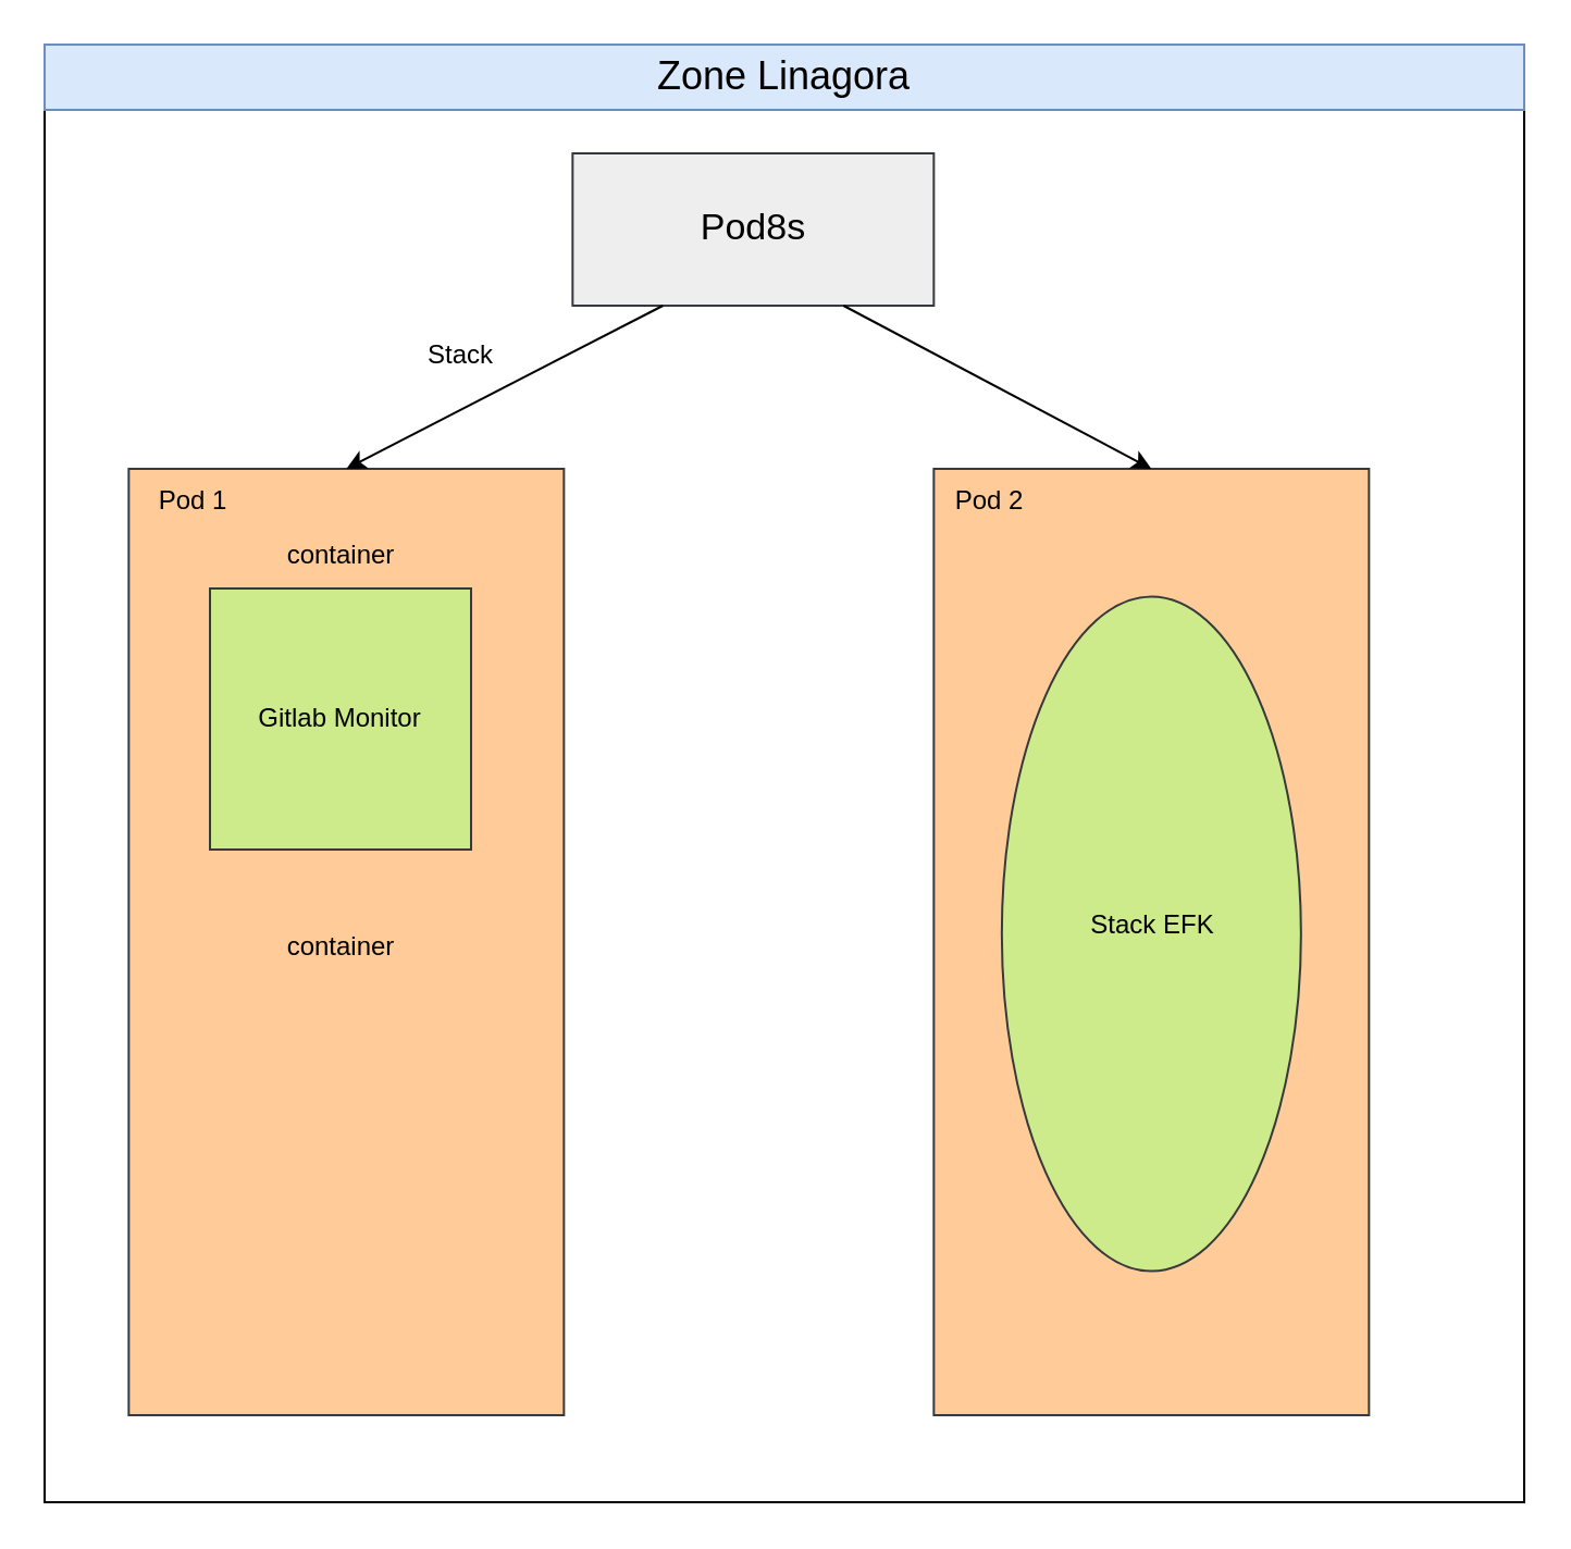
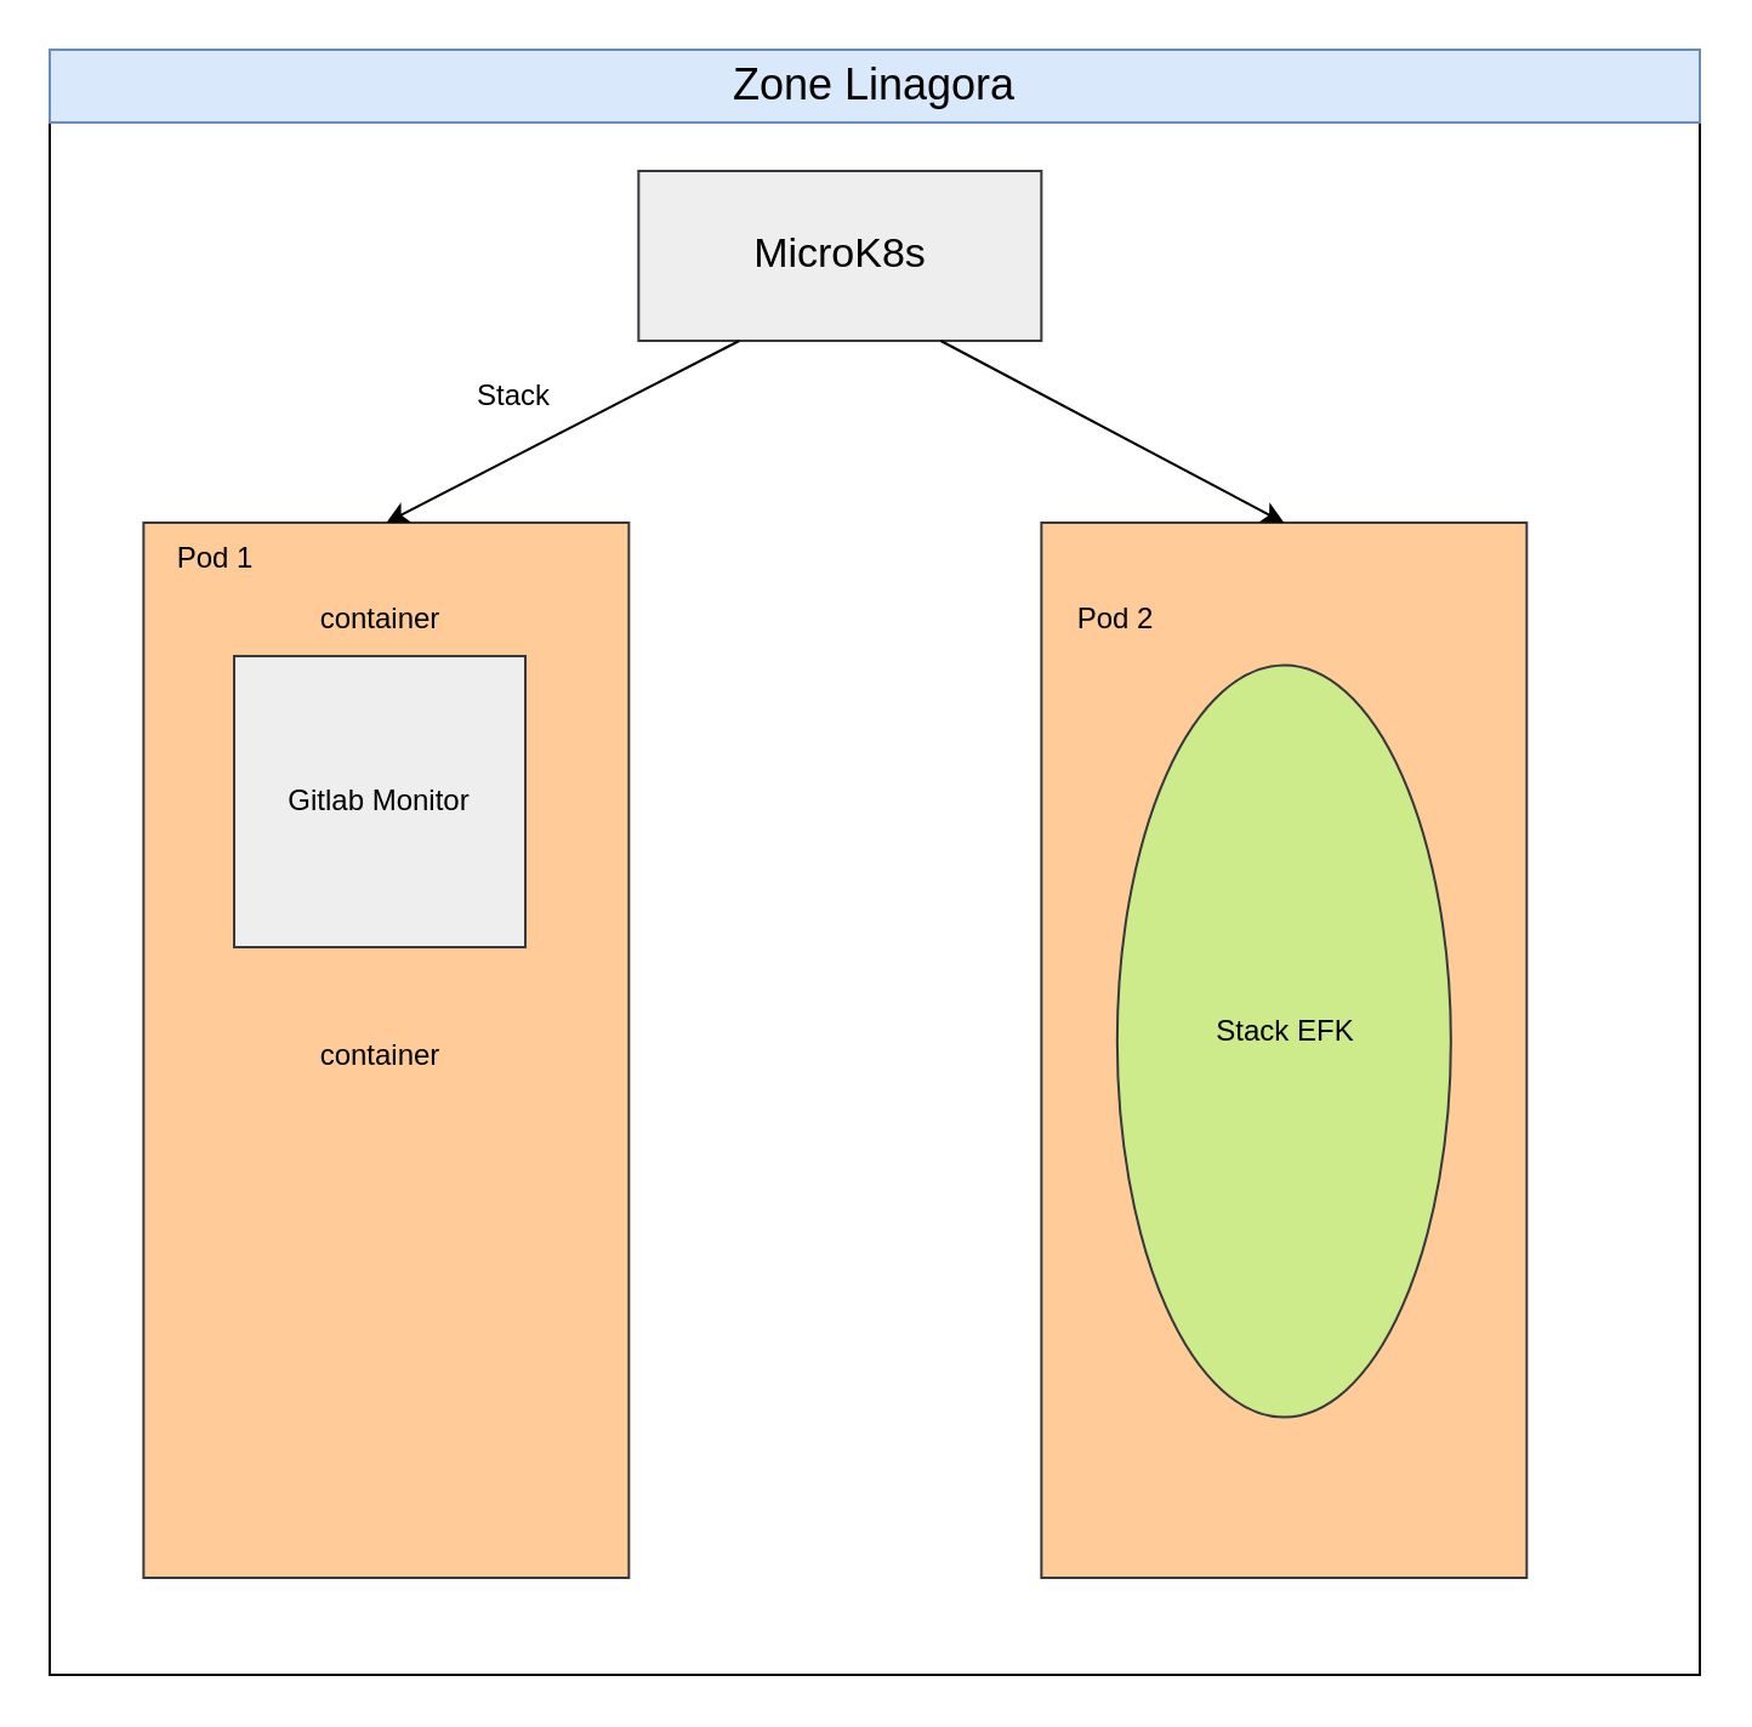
- <mxCell id="4" value="&lt;font style=&quot;font-size: 17px;&quot;&gt;Pod8s&lt;/font&gt;" style="rounded=0;whiteSpace=wrap;html=1;fillColor=#eeeeee;strokeColor=#36393d;" vertex="1" parent="1"><mxGeometry x="262.67" y="70" width="166" height="70" as="geometry" /></mxCell>
+ <mxCell id="4" value="&lt;font style=&quot;font-size: 17px;&quot;&gt;MicroK8s&lt;/font&gt;" style="rounded=0;whiteSpace=wrap;html=1;fillColor=#eeeeee;strokeColor=#36393d;" vertex="1" parent="1"><mxGeometry x="262.67" y="70" width="166" height="70" as="geometry" /></mxCell>
- <mxCell id="13" value="Pod 2" style="text;html=1;align=center;verticalAlign=middle;resizable=0;points=[];autosize=1;strokeColor=none;fillColor=none;" vertex="1" parent="1"><mxGeometry x="428.67" y="215" width="50" height="30" as="geometry" /></mxCell>
+ <mxCell id="13" value="Pod 2" style="text;html=1;align=center;verticalAlign=middle;resizable=0;points=[];autosize=1;strokeColor=none;fillColor=none;" vertex="1" parent="1"><mxGeometry x="433.67" y="240" width="50" height="30" as="geometry" /></mxCell>
- <mxCell id="6" value="Gitlab Monitor" style="whiteSpace=wrap;html=1;aspect=fixed;fillColor=#cdeb8b;strokeColor=#36393d;" vertex="1" parent="1"><mxGeometry x="96" y="270" width="120" height="120" as="geometry" /></mxCell>
+ <mxCell id="6" value="Gitlab Monitor" style="whiteSpace=wrap;html=1;aspect=fixed;fillColor=#eeeeee;strokeColor=#36393d;" vertex="1" parent="1"><mxGeometry x="96" y="270" width="120" height="120" as="geometry" /></mxCell>
